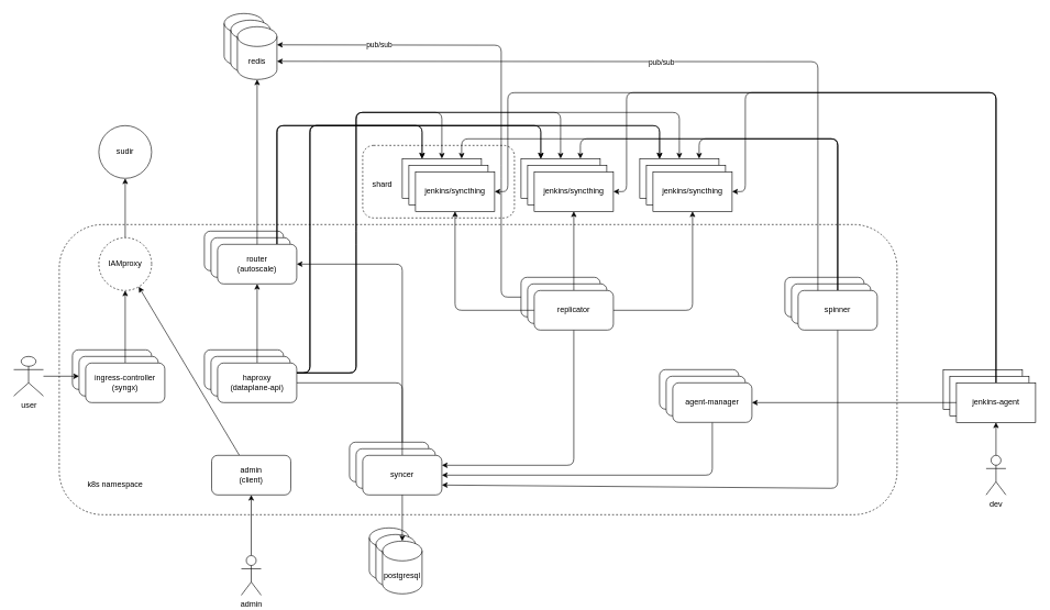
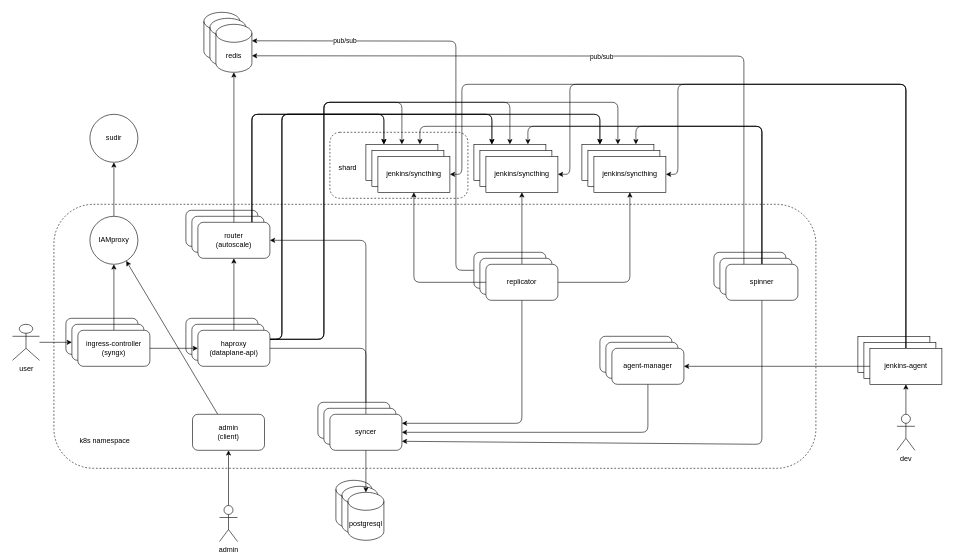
- <mxCell id="55" value="IAMproxy" style="ellipse;whiteSpace=wrap;html=1;aspect=fixed;dashed=1;" parent="1" vertex="1"><mxGeometry x="149" y="360" width="80" height="80" as="geometry" /></mxCell>
+ <mxCell id="55" value="IAMproxy" style="ellipse;whiteSpace=wrap;html=1;aspect=fixed;" parent="1" vertex="1"><mxGeometry x="149" y="360" width="80" height="80" as="geometry" /></mxCell>
+ <mxCell id="29" style="edgeStyle=none;html=1;entryX=0;entryY=0.5;entryDx=0;entryDy=0;" parent="1" source="7" target="18" edge="1"><mxGeometry relative="1" as="geometry" /></mxCell>
